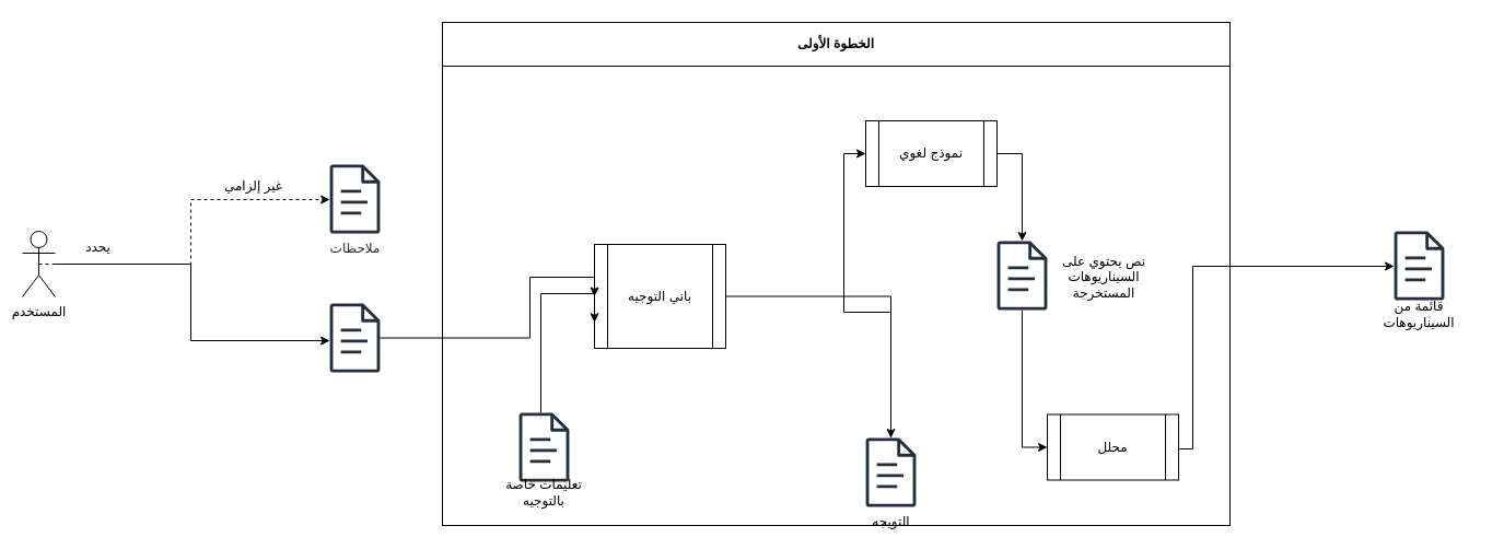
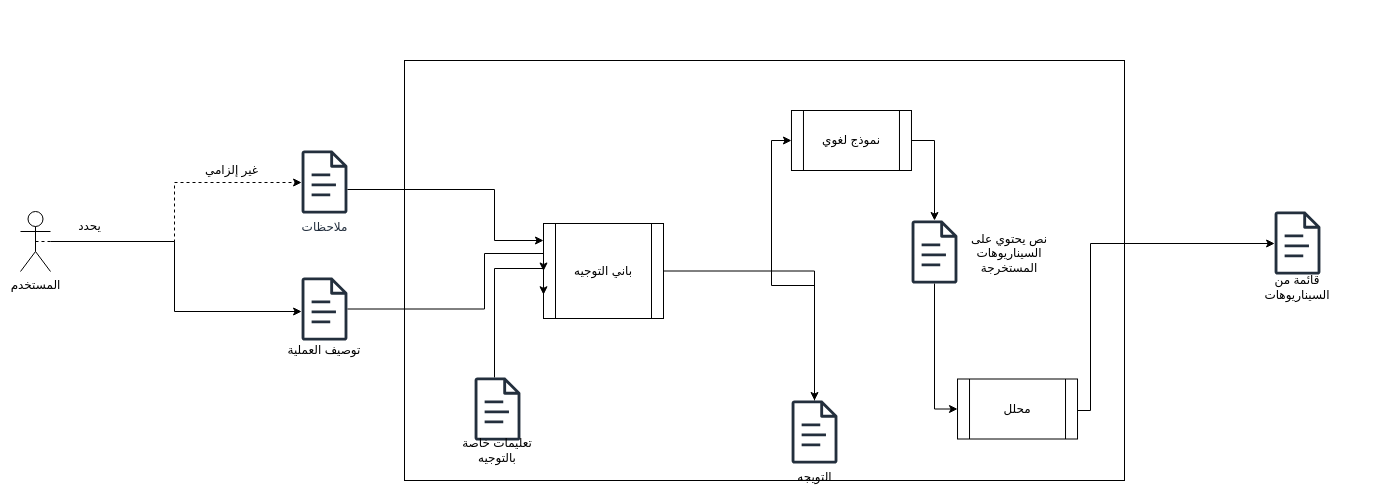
- <mxCell id="29" value="&lt;b&gt;الخطوة الأولى&lt;/b&gt;" style="rounded=0;whiteSpace=wrap;html=1;" vertex="1" parent="1"><mxGeometry x="404" y="20" width="720" height="40" as="geometry" /></mxCell>
+ <mxCell id="11" style="edgeStyle=orthogonalEdgeStyle;rounded=0;orthogonalLoop=1;jettySize=auto;html=1;" edge="1" parent="1" source="12" target="10"><mxGeometry relative="1" as="geometry"><Array as="points"><mxPoint x="494" y="189" /><mxPoint x="494" y="240" /></Array></mxGeometry></mxCell>
+ <mxCell id="27" value="توصيف العملية" style="text;html=1;align=center;verticalAlign=middle;whiteSpace=wrap;rounded=0;" vertex="1" parent="1"><mxGeometry x="269" y="340" width="110" height="20" as="geometry" /></mxCell>
